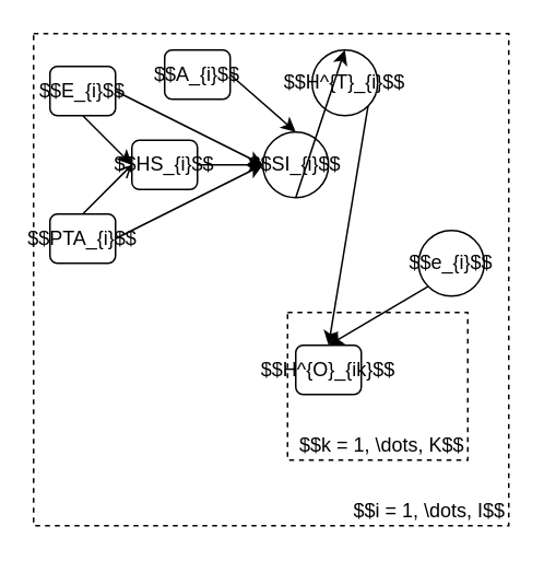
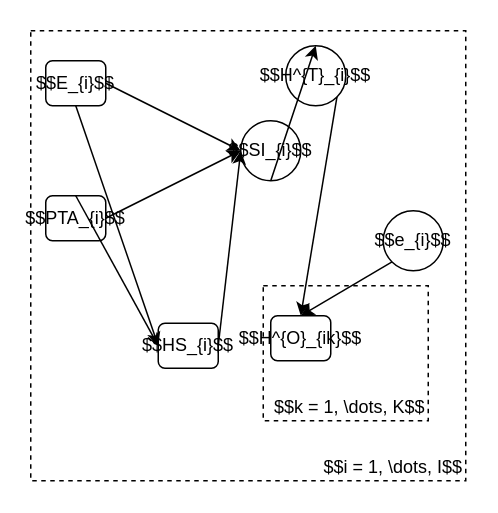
- <mxCell id="18" value="&lt;div&gt;$$A_{i}$$&lt;/div&gt;" style="rounded=1;whiteSpace=wrap;html=1;fillColor=none;" parent="1" vertex="1"><mxGeometry x="100" y="30" width="40" height="30" as="geometry" /></mxCell>
- <mxCell id="17" style="edgeStyle=none;rounded=0;orthogonalLoop=1;jettySize=auto;html=1;exitX=1;exitY=0.5;exitDx=0;exitDy=0;entryX=0.5;entryY=0;entryDx=0;entryDy=0;" parent="1" source="18" target="20" edge="1"><mxGeometry relative="1" as="geometry" /></mxCell>
- <mxCell id="10" value="&lt;div&gt;$$HS_{i}$$&lt;/div&gt;" style="rounded=1;whiteSpace=wrap;html=1;fillColor=none;" parent="1" vertex="1"><mxGeometry x="80" y="85" width="40" height="30" as="geometry" /></mxCell>
+ <mxCell id="10" value="&lt;div&gt;$$HS_{i}$$&lt;/div&gt;" style="rounded=1;whiteSpace=wrap;html=1;fillColor=none;" parent="1" vertex="1"><mxGeometry x="105" y="215" width="40" height="30" as="geometry" /></mxCell>
